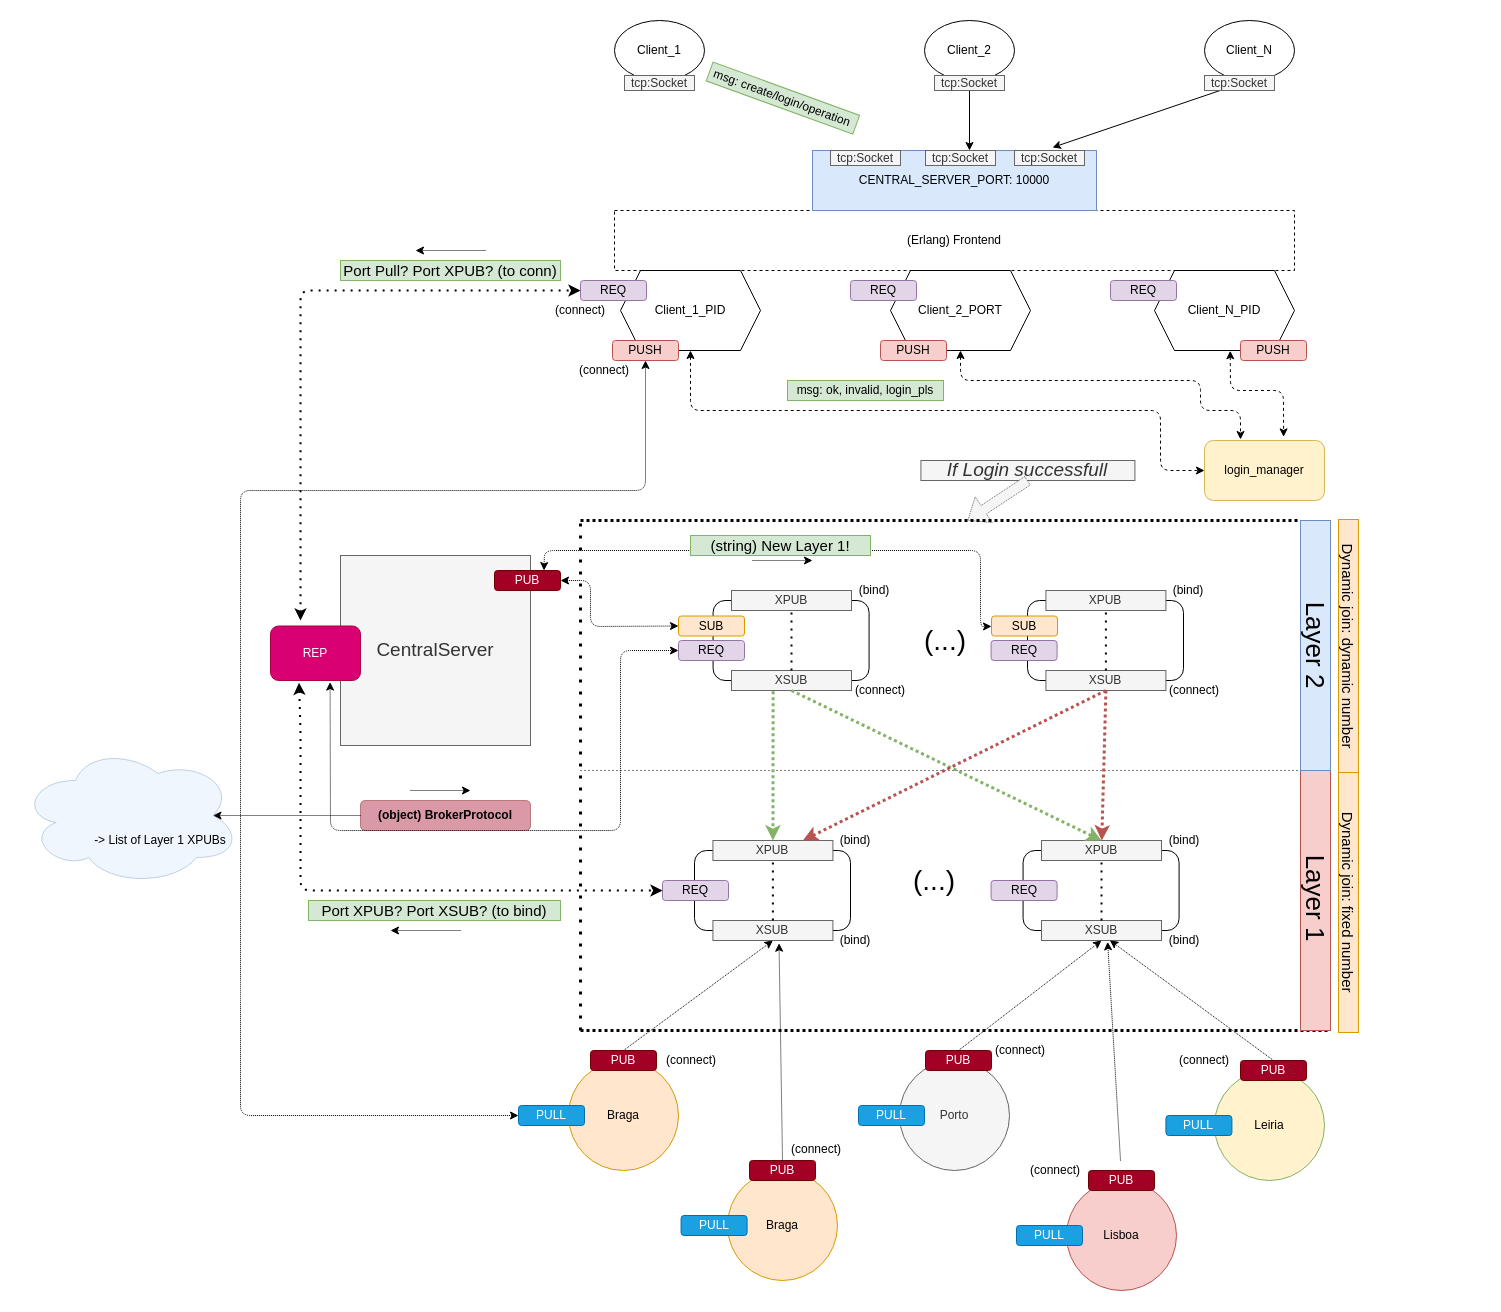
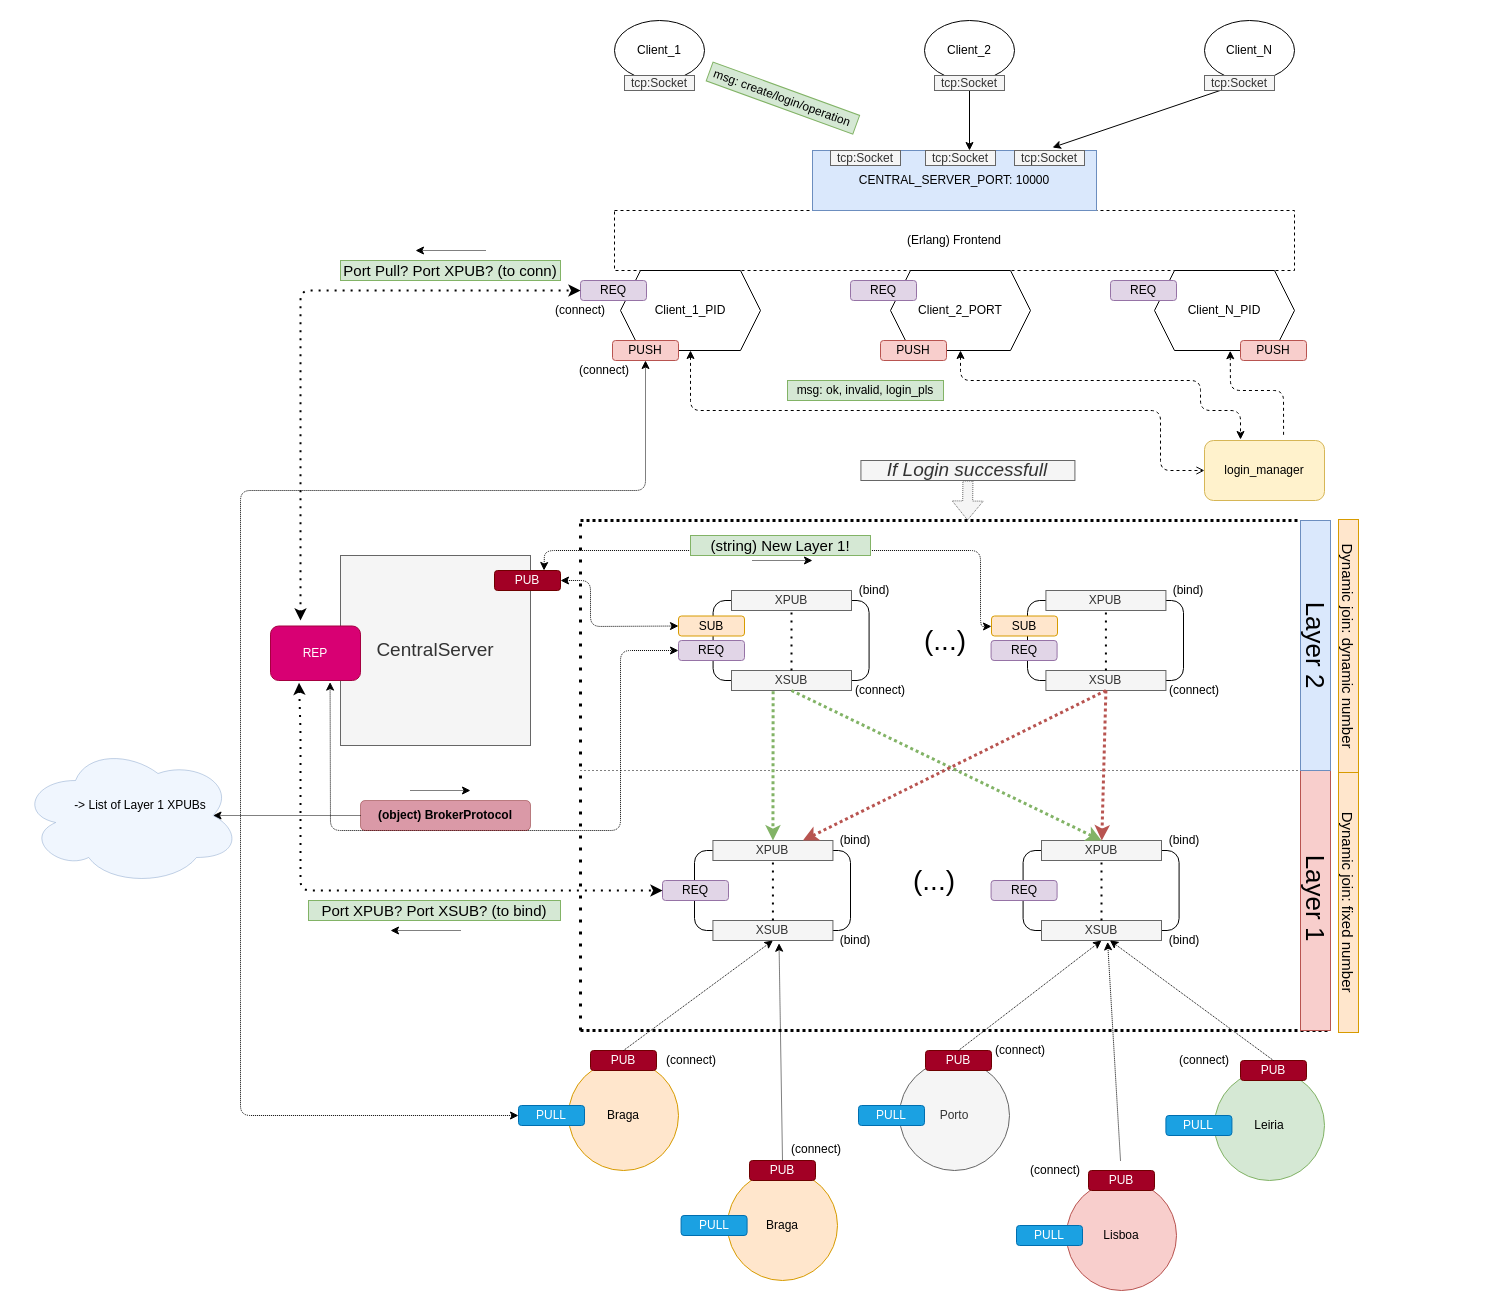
- <mxCell id="16" value="" style="endArrow=classic;html=1;exitX=0.541;exitY=1.003;exitDx=0;exitDy=0;exitPerimeter=0;entryX=0.659;entryY=-0.06;entryDx=0;entryDy=0;entryPerimeter=0;dashed=1;startArrow=classic;startFill=1;" edge="1" parent="1" source="13" target="11"><mxGeometry width="50" height="50" relative="1" as="geometry"><mxPoint x="970" y="340" as="sourcePoint" /><mxPoint x="1020" y="290" as="targetPoint" /><Array as="points"><mxPoint x="1230" y="390" /><mxPoint x="1283" y="390" /></Array></mxGeometry></mxCell>
+ <mxCell id="16" value="" style="endArrow=none;html=1;exitX=0.541;exitY=1.003;exitDx=0;exitDy=0;exitPerimeter=0;entryX=0.659;entryY=-0.06;entryDx=0;entryDy=0;entryPerimeter=0;dashed=1;startArrow=classic;startFill=1;" edge="1" parent="1" source="13" target="11"><mxGeometry width="50" height="50" relative="1" as="geometry"><mxPoint x="970" y="340" as="sourcePoint" /><mxPoint x="1020" y="290" as="targetPoint" /><Array as="points"><mxPoint x="1230" y="390" /><mxPoint x="1283" y="390" /></Array></mxGeometry></mxCell>
- <mxCell id="24" value="&lt;font style=&quot;font-size: 19px&quot;&gt;&lt;i&gt;If Login successfull&lt;/i&gt;&lt;/font&gt;" style="text;html=1;strokeColor=#666666;fillColor=#f5f5f5;align=center;verticalAlign=middle;whiteSpace=wrap;rounded=0;fontColor=#333333;" vertex="1" parent="1"><mxGeometry x="920.42" y="460" width="214" height="20" as="geometry" /></mxCell>
+ <mxCell id="24" value="&lt;font style=&quot;font-size: 19px&quot;&gt;&lt;i&gt;If Login successfull&lt;/i&gt;&lt;/font&gt;" style="text;html=1;strokeColor=#666666;fillColor=#f5f5f5;align=center;verticalAlign=middle;whiteSpace=wrap;rounded=0;fontColor=#333333;" vertex="1" parent="1"><mxGeometry x="860.42" y="460" width="214" height="20" as="geometry" /></mxCell>
- <mxCell id="14" value="" style="endArrow=classic;html=1;exitX=0.5;exitY=1;exitDx=0;exitDy=0;entryX=0;entryY=0.5;entryDx=0;entryDy=0;dashed=1;startArrow=classic;startFill=1;" edge="1" parent="1" source="10" target="11"><mxGeometry width="50" height="50" relative="1" as="geometry"><mxPoint x="970" y="340" as="sourcePoint" /><mxPoint x="1020" y="290" as="targetPoint" /><Array as="points"><mxPoint x="690" y="410" /><mxPoint x="1160" y="410" /><mxPoint x="1160" y="430" /><mxPoint x="1160" y="470" /></Array></mxGeometry></mxCell>
+ <mxCell id="14" value="" style="endArrow=open;html=1;exitX=0.5;exitY=1;exitDx=0;exitDy=0;entryX=0;entryY=0.5;entryDx=0;entryDy=0;dashed=1;startArrow=classic;startFill=1;" edge="1" parent="1" source="10" target="11"><mxGeometry width="50" height="50" relative="1" as="geometry"><mxPoint x="970" y="340" as="sourcePoint" /><mxPoint x="1020" y="290" as="targetPoint" /><Array as="points"><mxPoint x="690" y="410" /><mxPoint x="1160" y="410" /><mxPoint x="1160" y="430" /><mxPoint x="1160" y="470" /></Array></mxGeometry></mxCell>
- <mxCell id="120" value="-&amp;gt; List of Layer 1 XPUBs" style="text;html=1;strokeColor=none;fillColor=none;align=center;verticalAlign=middle;whiteSpace=wrap;rounded=0;sketch=0;opacity=40;" vertex="1" parent="1"><mxGeometry x="85" y="830" width="150" height="20" as="geometry" /></mxCell>
+ <mxCell id="120" value="-&amp;gt; List of Layer 1 XPUBs" style="text;html=1;strokeColor=none;fillColor=none;align=center;verticalAlign=middle;whiteSpace=wrap;rounded=0;sketch=0;opacity=40;" vertex="1" parent="1"><mxGeometry x="65" y="795" width="150" height="20" as="geometry" /></mxCell>
- <mxCell id="39" value="Leiria" style="ellipse;whiteSpace=wrap;html=1;aspect=fixed;sketch=0;fillColor=#fff2cc;strokeColor=#82b366;" vertex="1" parent="1"><mxGeometry x="1214" y="1070" width="110" height="110" as="geometry" /></mxCell>
+ <mxCell id="39" value="Leiria" style="ellipse;whiteSpace=wrap;html=1;aspect=fixed;sketch=0;fillColor=#d5e8d4;strokeColor=#82b366;" vertex="1" parent="1"><mxGeometry x="1214" y="1070" width="110" height="110" as="geometry" /></mxCell>
